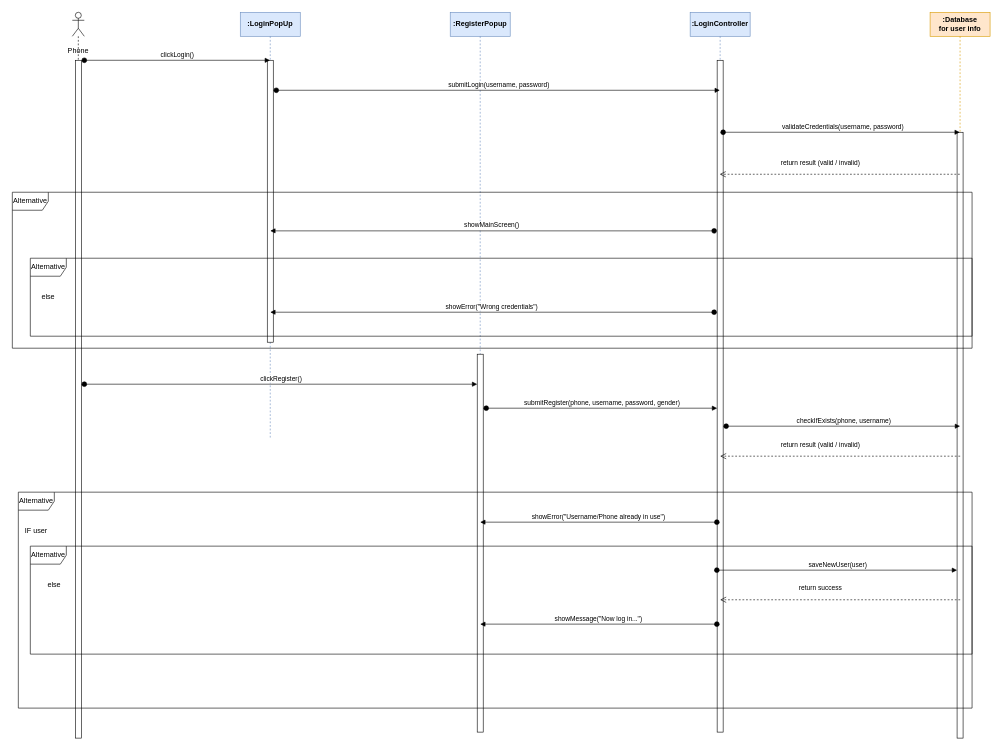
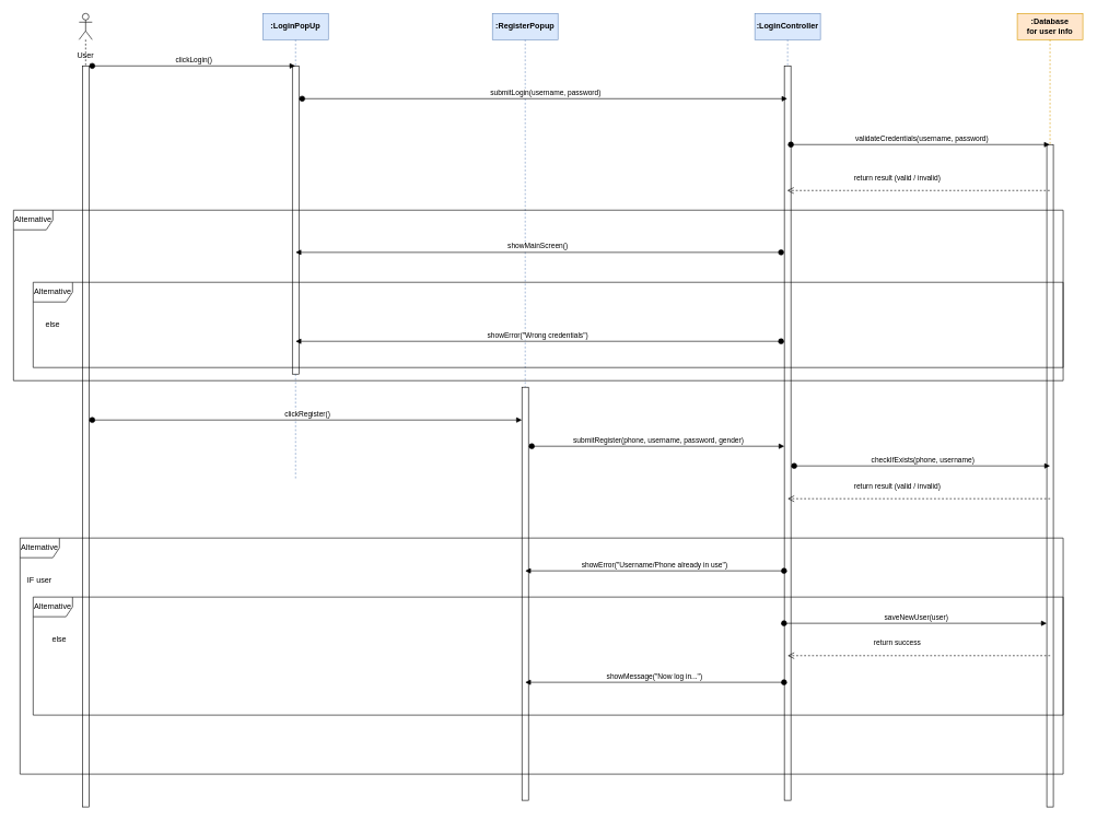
- <mxCell id="4" value="Phone" style="text;html=1;align=center;verticalAlign=middle;whiteSpace=wrap;rounded=0;" vertex="1" parent="1"><mxGeometry x="100" y="70" width="60" height="30" as="geometry" /></mxCell>
+ <mxCell id="4" value="User" style="text;html=1;align=center;verticalAlign=middle;whiteSpace=wrap;rounded=0;" vertex="1" parent="1"><mxGeometry x="100" y="70" width="60" height="30" as="geometry" /></mxCell>
